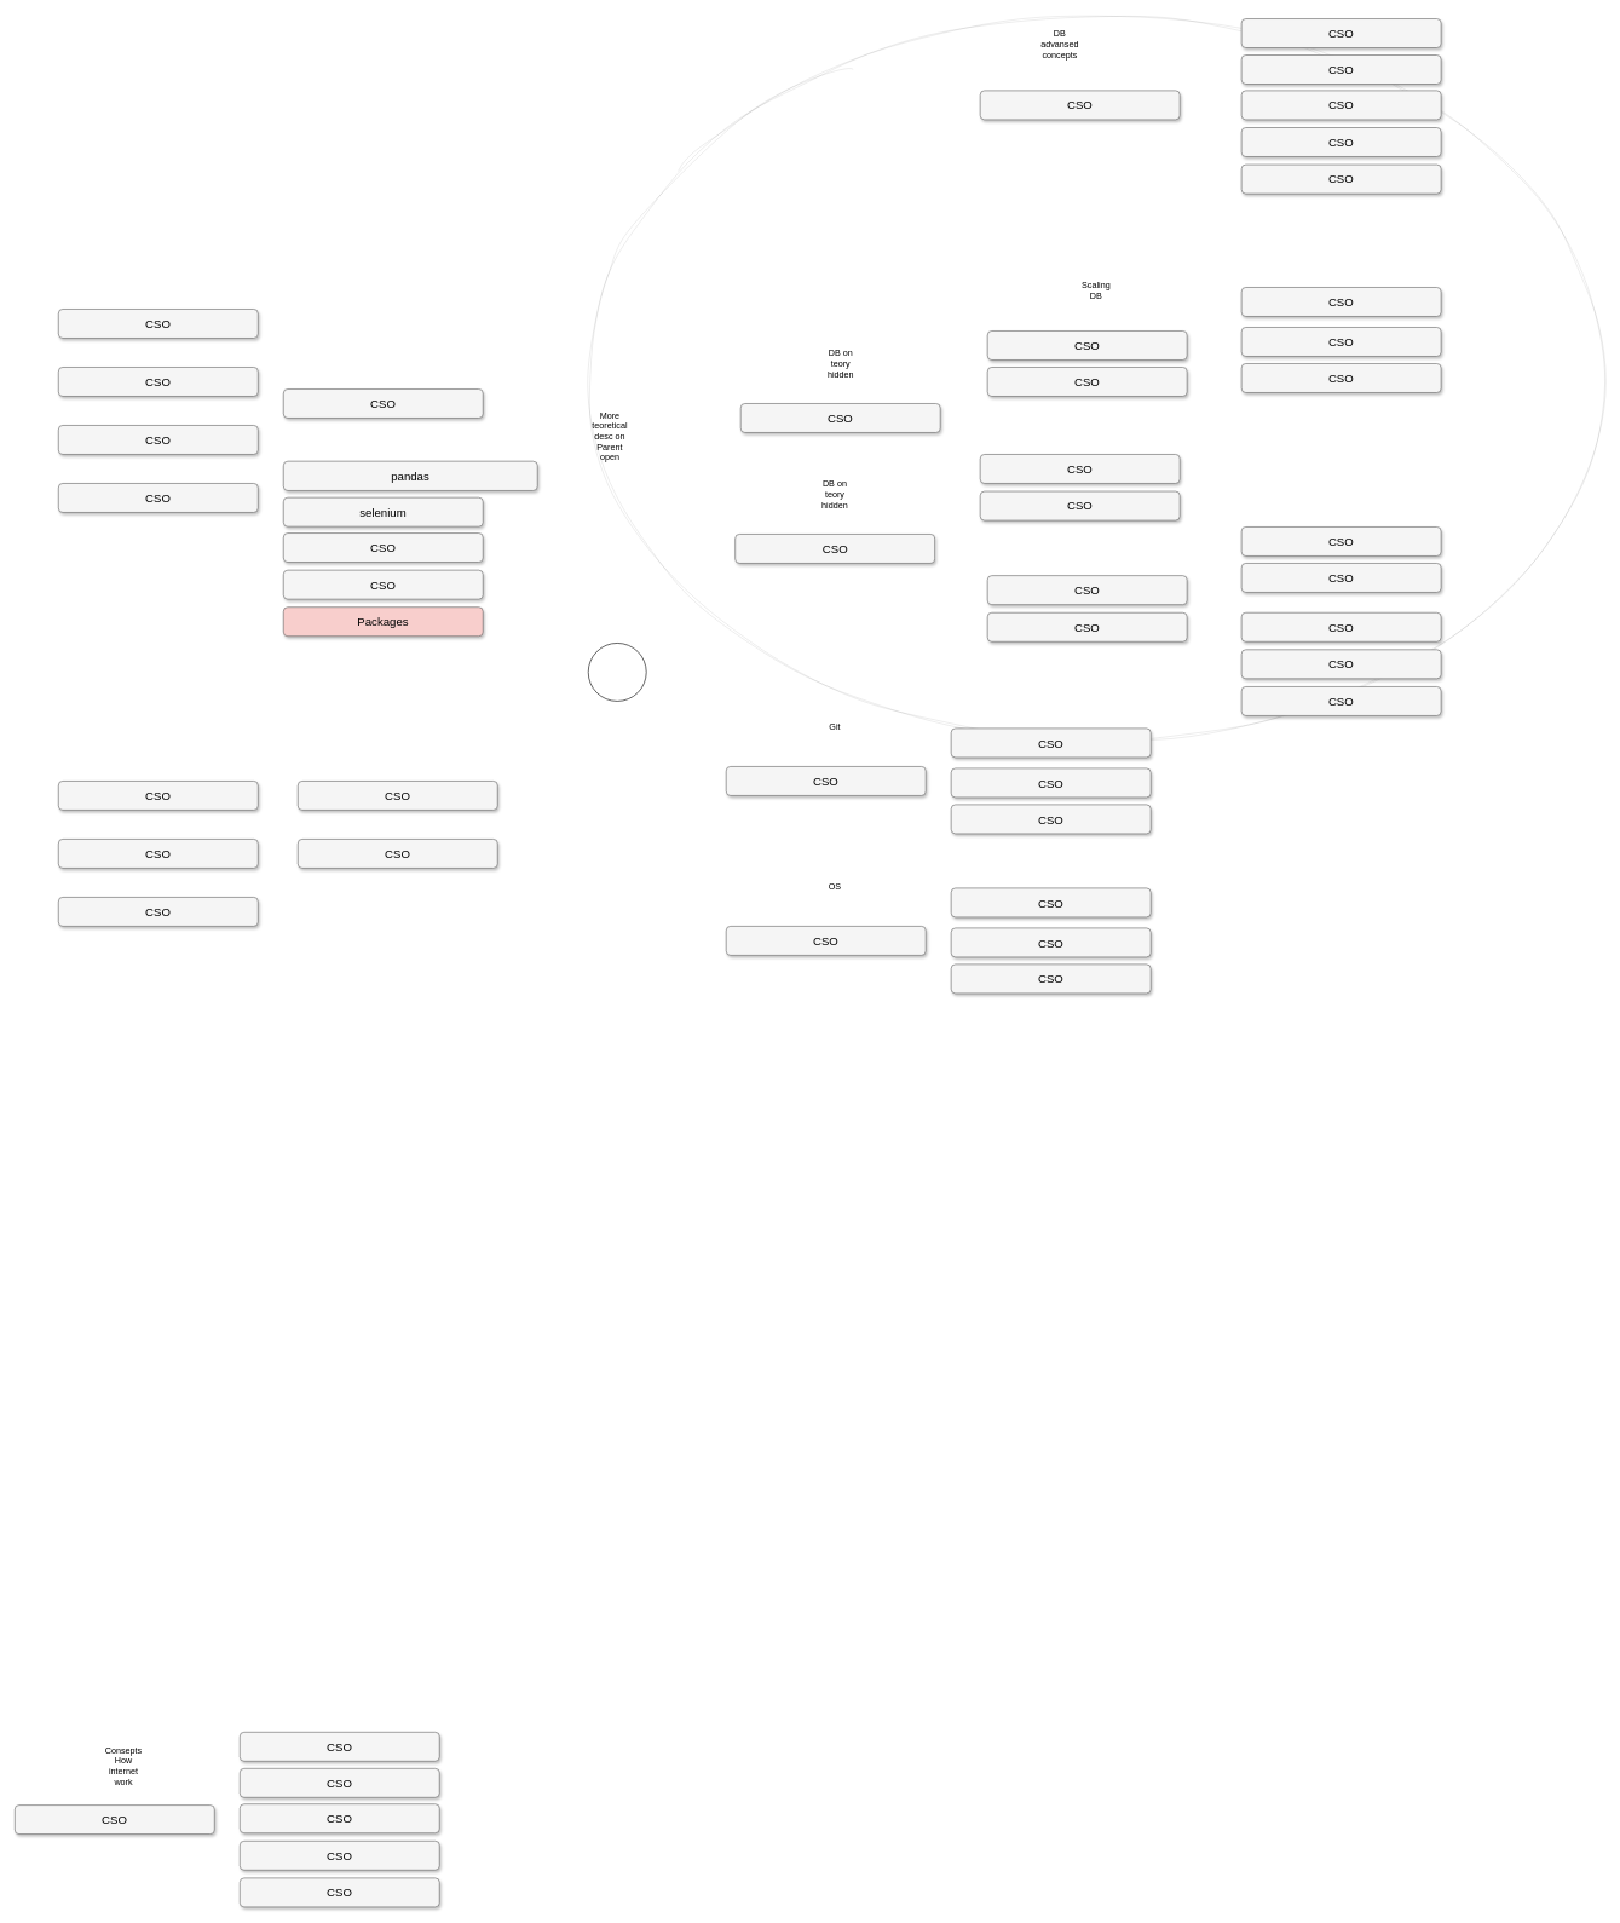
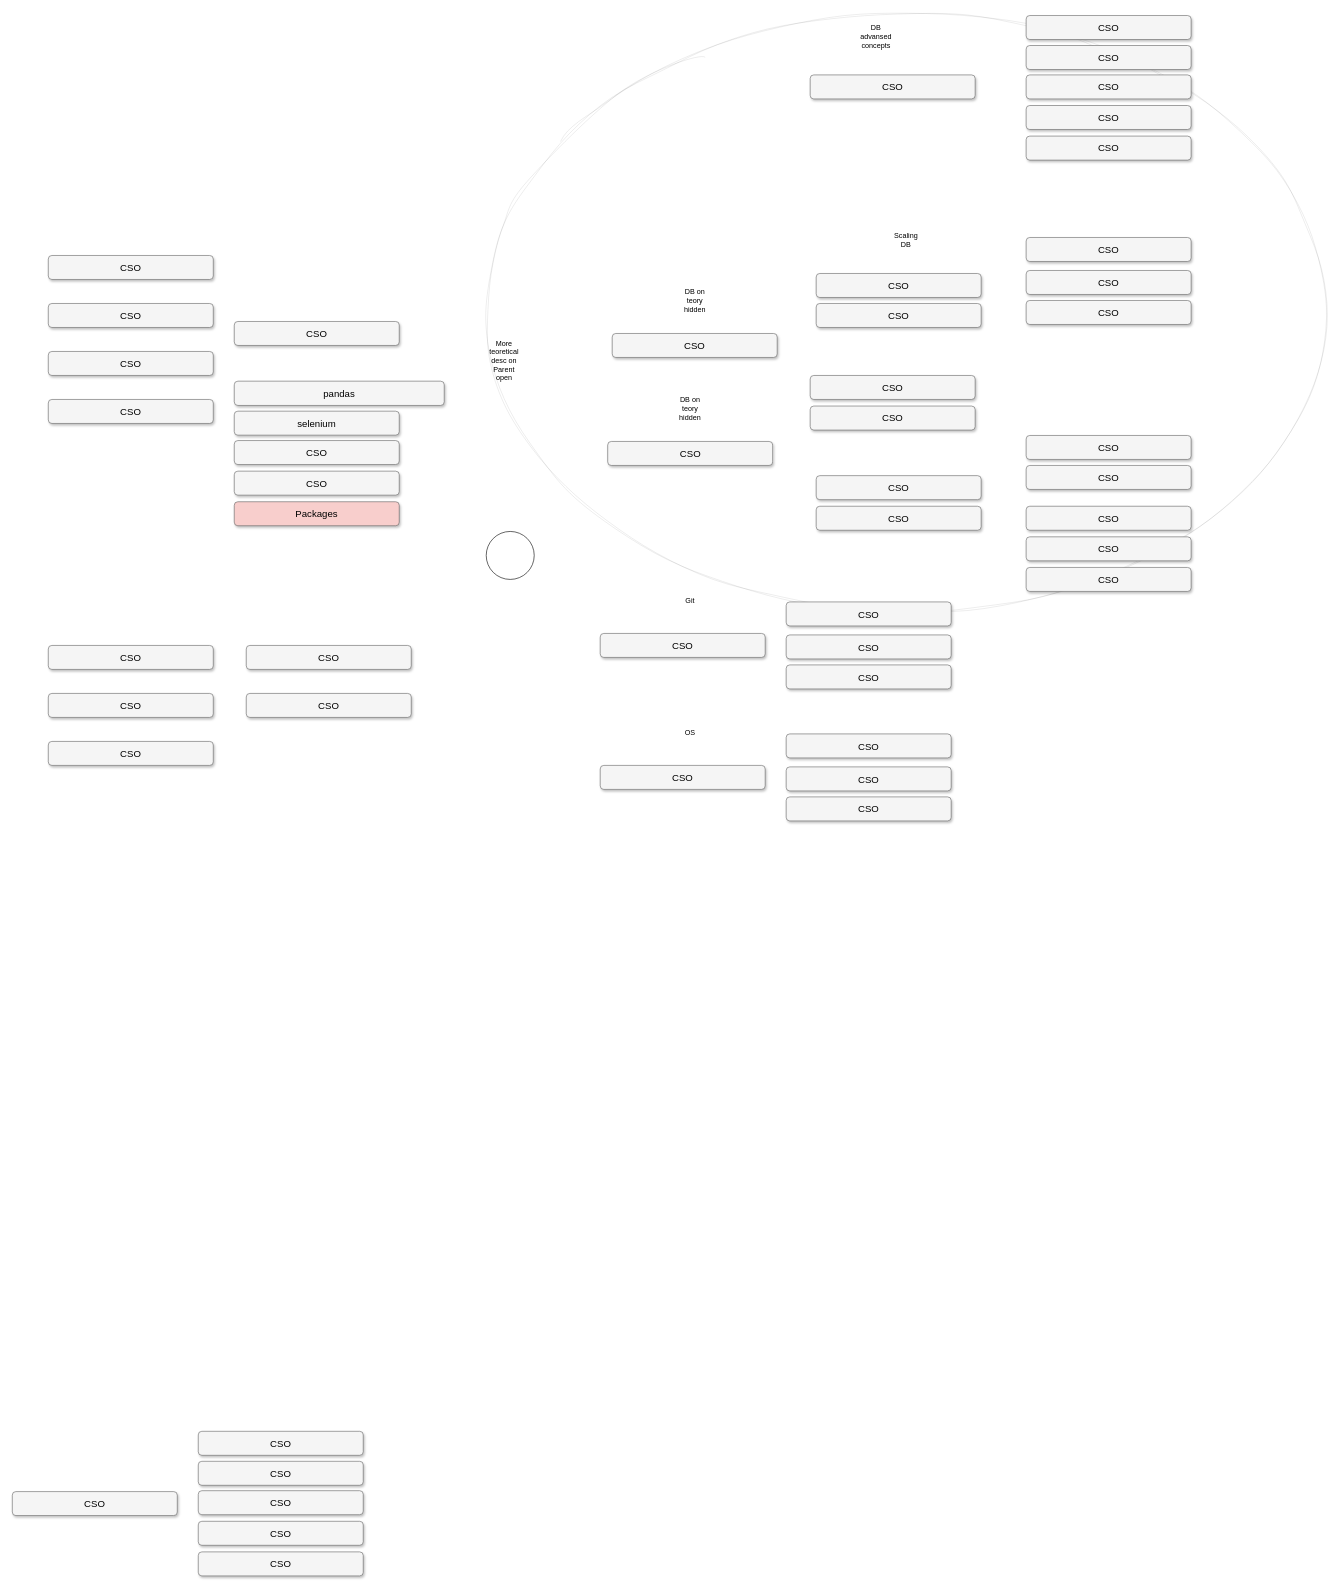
- <mxCell id="25" value="Consepts How internet work" style="text;html=1;strokeColor=none;fillColor=none;align=center;verticalAlign=middle;whiteSpace=wrap;rounded=0;" vertex="1" parent="1"><mxGeometry x="140" y="2416.5" width="60" height="30" as="geometry" /></mxCell>
